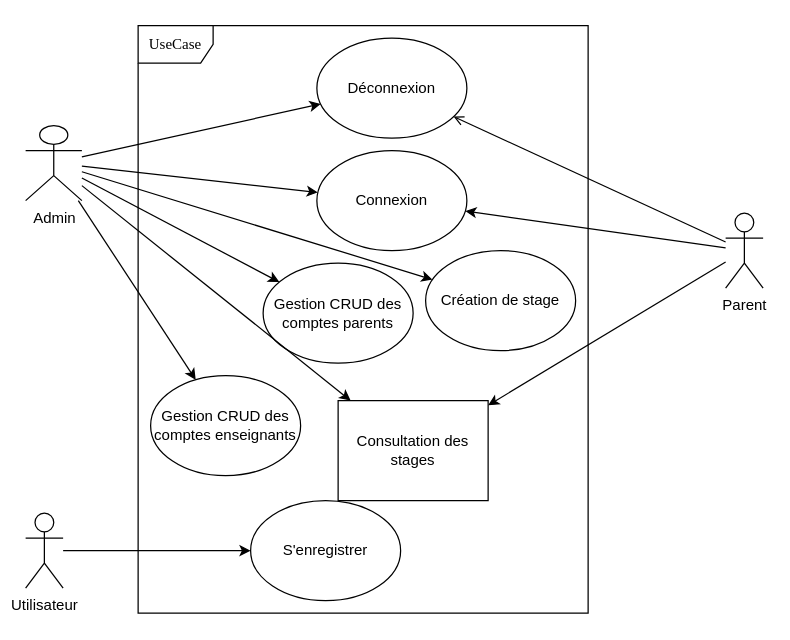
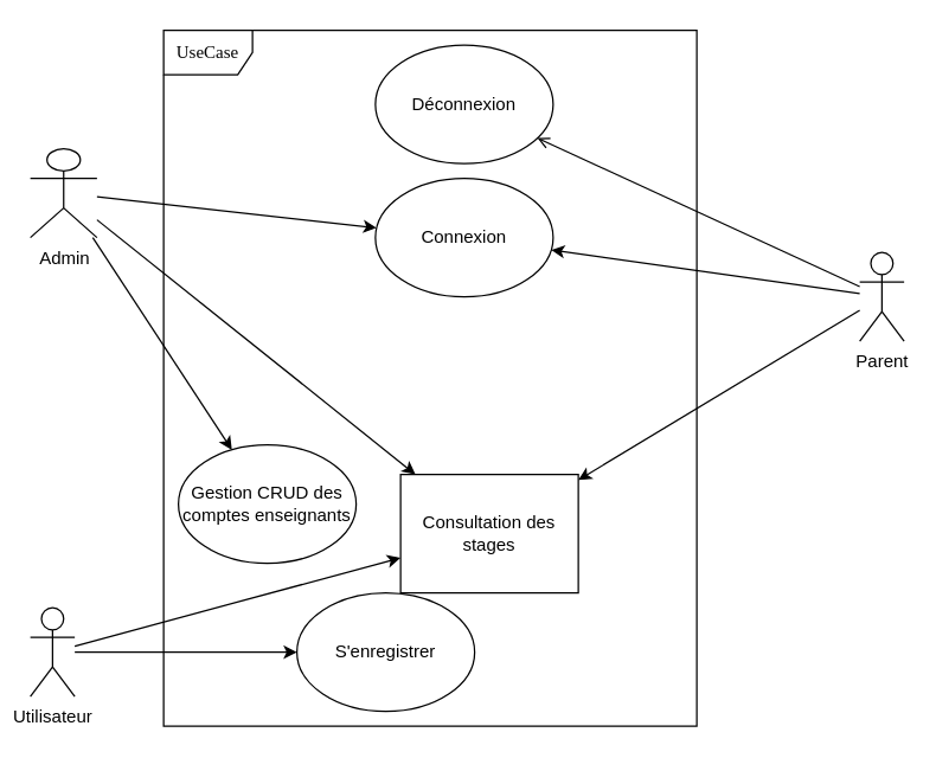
- <mxCell id="6" value="" style="endArrow=classic;html=1;rounded=0;" parent="1" source="3" target="5" edge="1"><mxGeometry width="50" height="50" relative="1" as="geometry"><mxPoint x="-120" y="290" as="sourcePoint" /><mxPoint x="10" y="240" as="targetPoint" /></mxGeometry></mxCell>
- <mxCell id="16" value="" style="endArrow=classic;html=1;rounded=0;" parent="1" source="3" target="15" edge="1"><mxGeometry width="50" height="50" relative="1" as="geometry"><mxPoint x="-130" y="270" as="sourcePoint" /><mxPoint x="-80" y="220" as="targetPoint" /></mxGeometry></mxCell>
- <mxCell id="14" value="" style="endArrow=classic;html=1;rounded=0;" parent="1" source="3" target="7" edge="1"><mxGeometry width="50" height="50" relative="1" as="geometry"><mxPoint x="-180" y="280" as="sourcePoint" /><mxPoint x="-130" y="230" as="targetPoint" /></mxGeometry></mxCell>
- <mxCell id="15" value="Création de stage" style="ellipse;whiteSpace=wrap;html=1;" parent="1" vertex="1"><mxGeometry x="340" y="200" width="120" height="80" as="geometry" /></mxCell>
- <mxCell id="7" value="Gestion CRUD des comptes parents" style="ellipse;whiteSpace=wrap;html=1;" parent="1" vertex="1"><mxGeometry x="210" y="210" width="120" height="80" as="geometry" /></mxCell>
+ <mxCell id="21" value="" style="endArrow=classic;html=1;rounded=0;" edge="1" parent="1" source="4" target="20"><mxGeometry width="50" height="50" relative="1" as="geometry"><mxPoint y="470" as="sourcePoint" x="-310" /><mxPoint x="-260" y="420" as="targetPoint" /></mxGeometry></mxCell>
